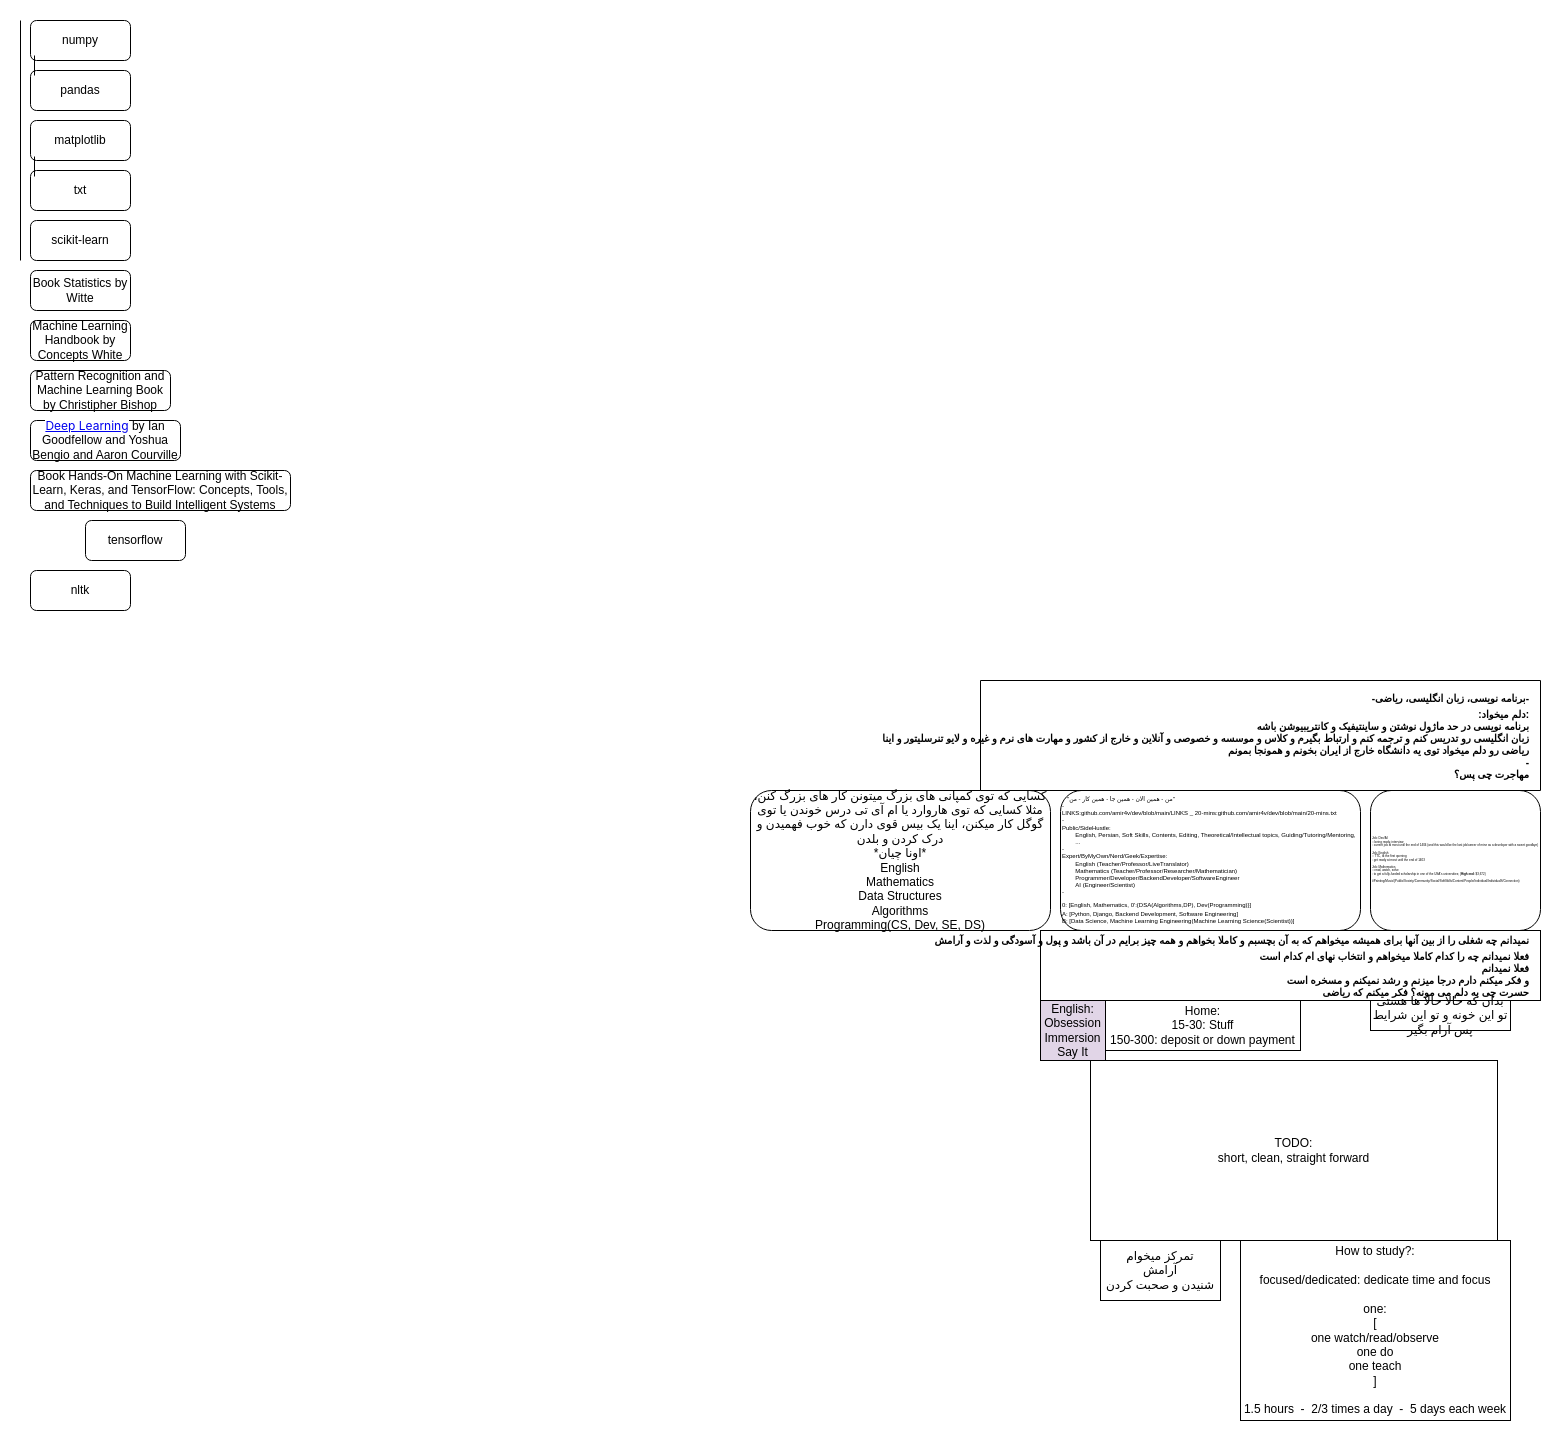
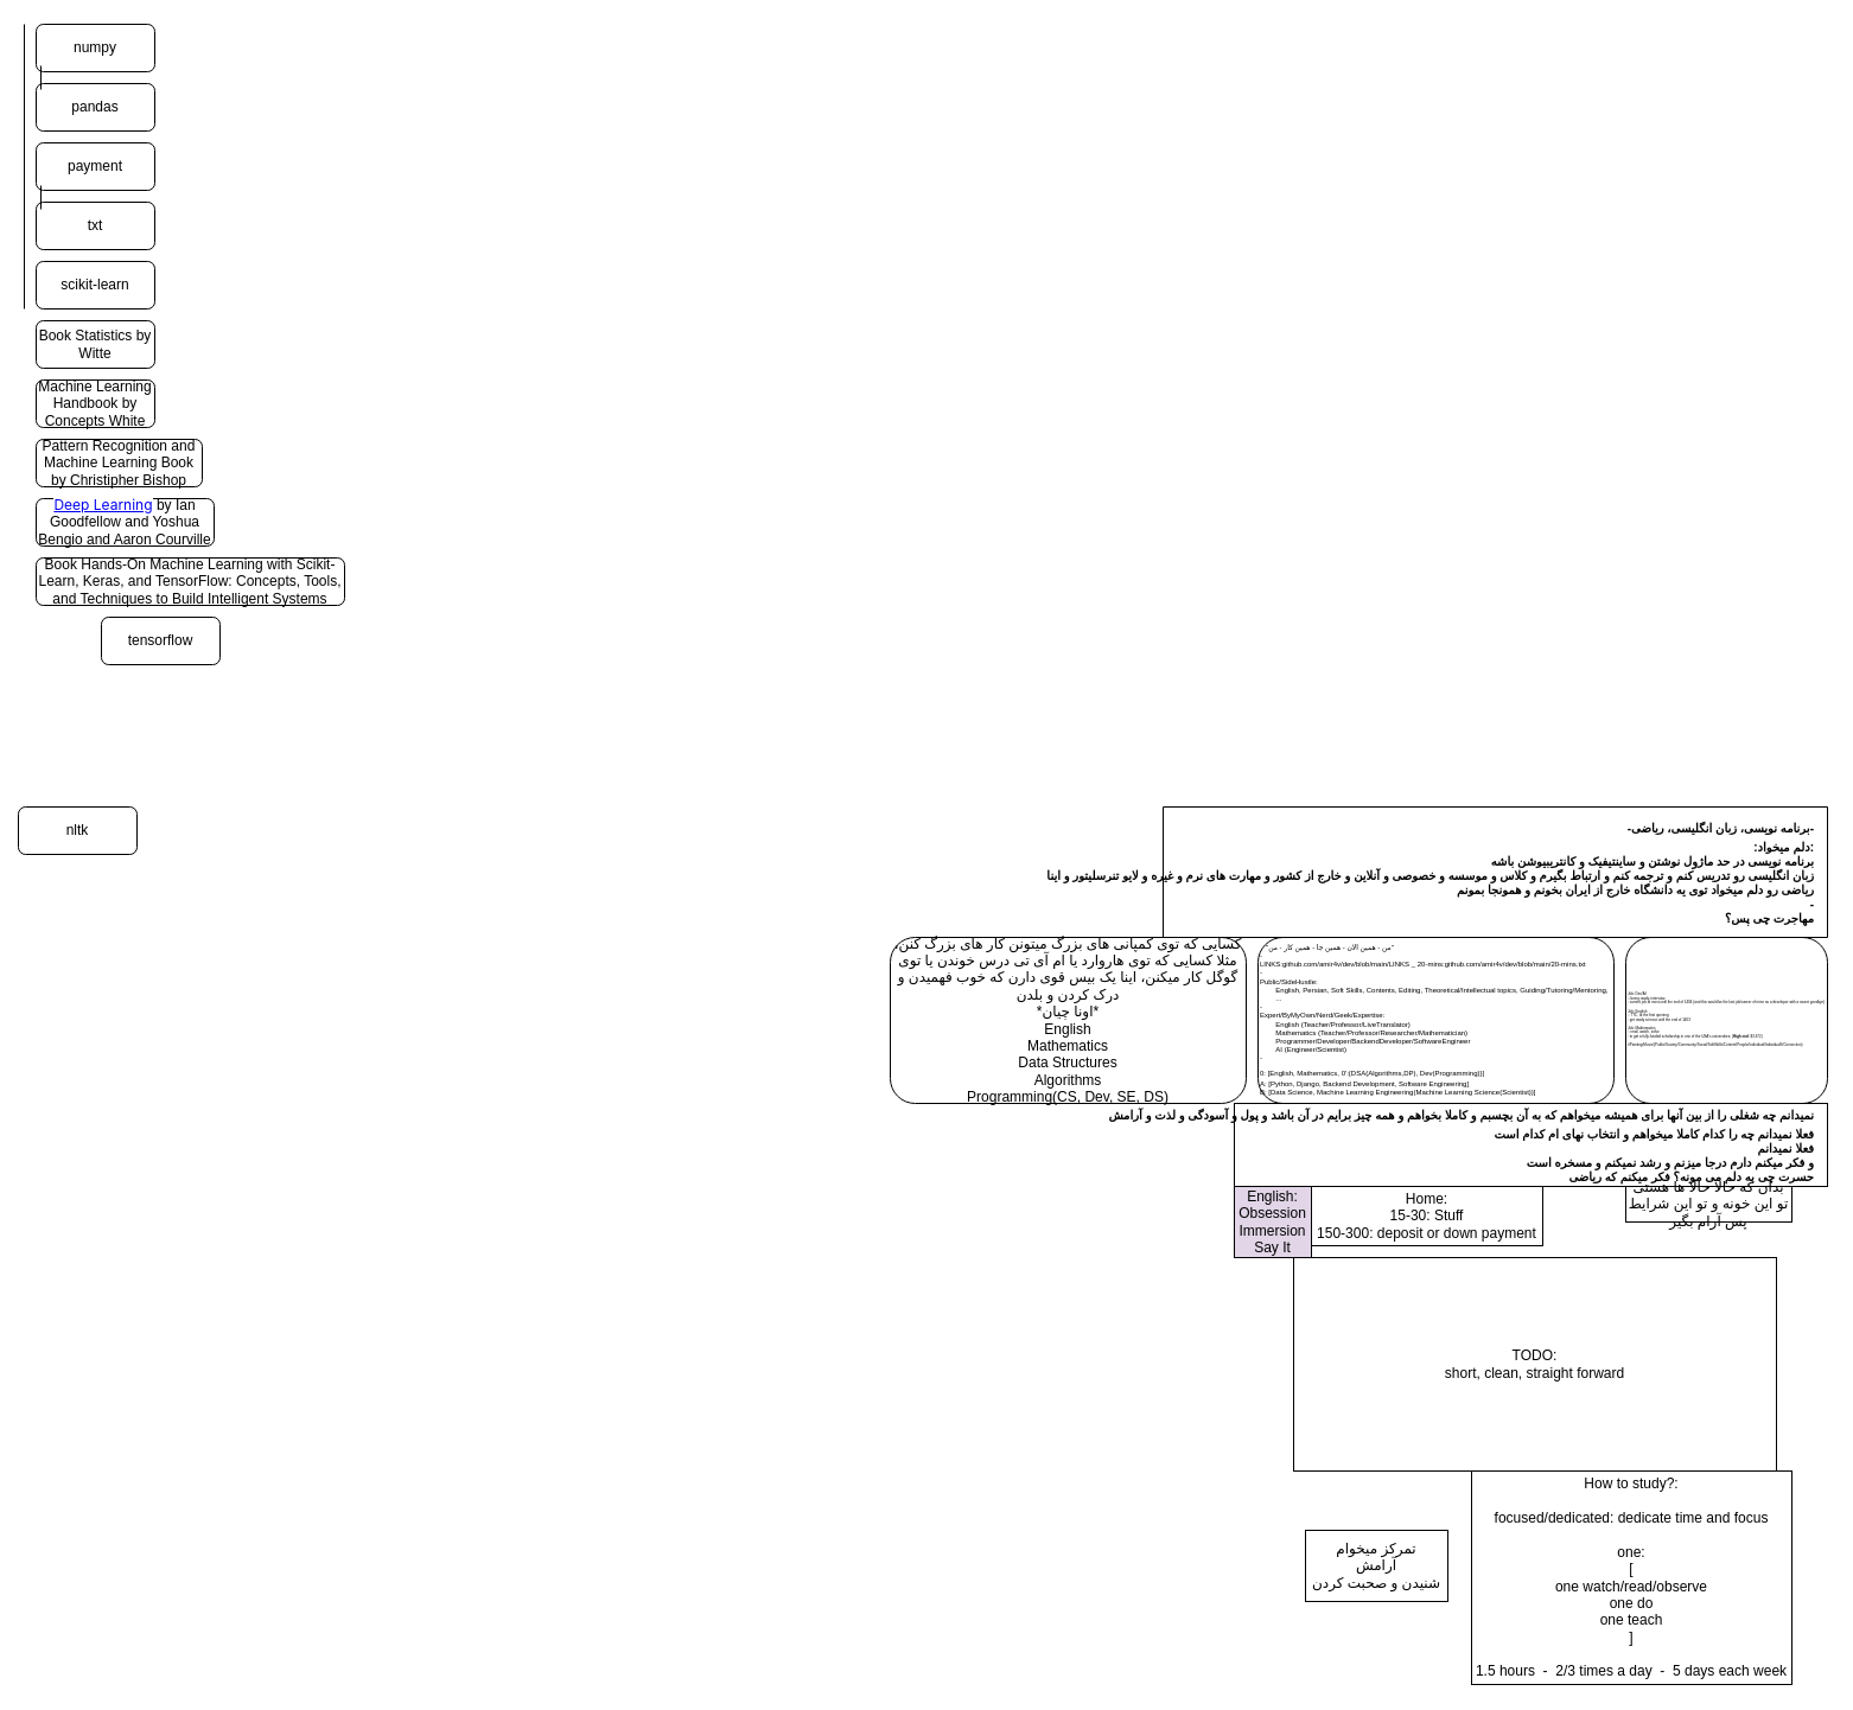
- <mxCell id="4" value="matplotlib" style="rounded=1;whiteSpace=wrap;html=1;" parent="1" vertex="1"><mxGeometry x="30" y="120" width="100" height="40" as="geometry" /></mxCell>
+ <mxCell id="4" value="payment" style="rounded=1;whiteSpace=wrap;html=1;" parent="1" vertex="1"><mxGeometry x="30" y="120" width="100" height="40" as="geometry" /></mxCell>
- <mxCell id="14" value="nltk" style="rounded=1;whiteSpace=wrap;html=1;" parent="1" vertex="1"><mxGeometry x="30" y="570" width="100" height="40" as="geometry" /></mxCell>
+ <mxCell id="14" value="nltk" style="rounded=1;whiteSpace=wrap;html=1;" parent="1" vertex="1"><mxGeometry x="15" y="680" width="100" height="40" as="geometry" /></mxCell>
- <mxCell id="28" value="تمرکز میخوام&lt;div&gt;آرامش&lt;/div&gt;&lt;div&gt;شنیدن و صحبت کردن&lt;/div&gt;" style="rounded=0;whiteSpace=wrap;html=1;" parent="1" vertex="1"><mxGeometry x="1100" y="1240" width="120" height="60" as="geometry" /></mxCell>
+ <mxCell id="28" value="تمرکز میخوام&lt;div&gt;آرامش&lt;/div&gt;&lt;div&gt;شنیدن و صحبت کردن&lt;/div&gt;" style="rounded=0;whiteSpace=wrap;html=1;" parent="1" vertex="1"><mxGeometry x="1100" y="1290" width="120" height="60" as="geometry" /></mxCell>
